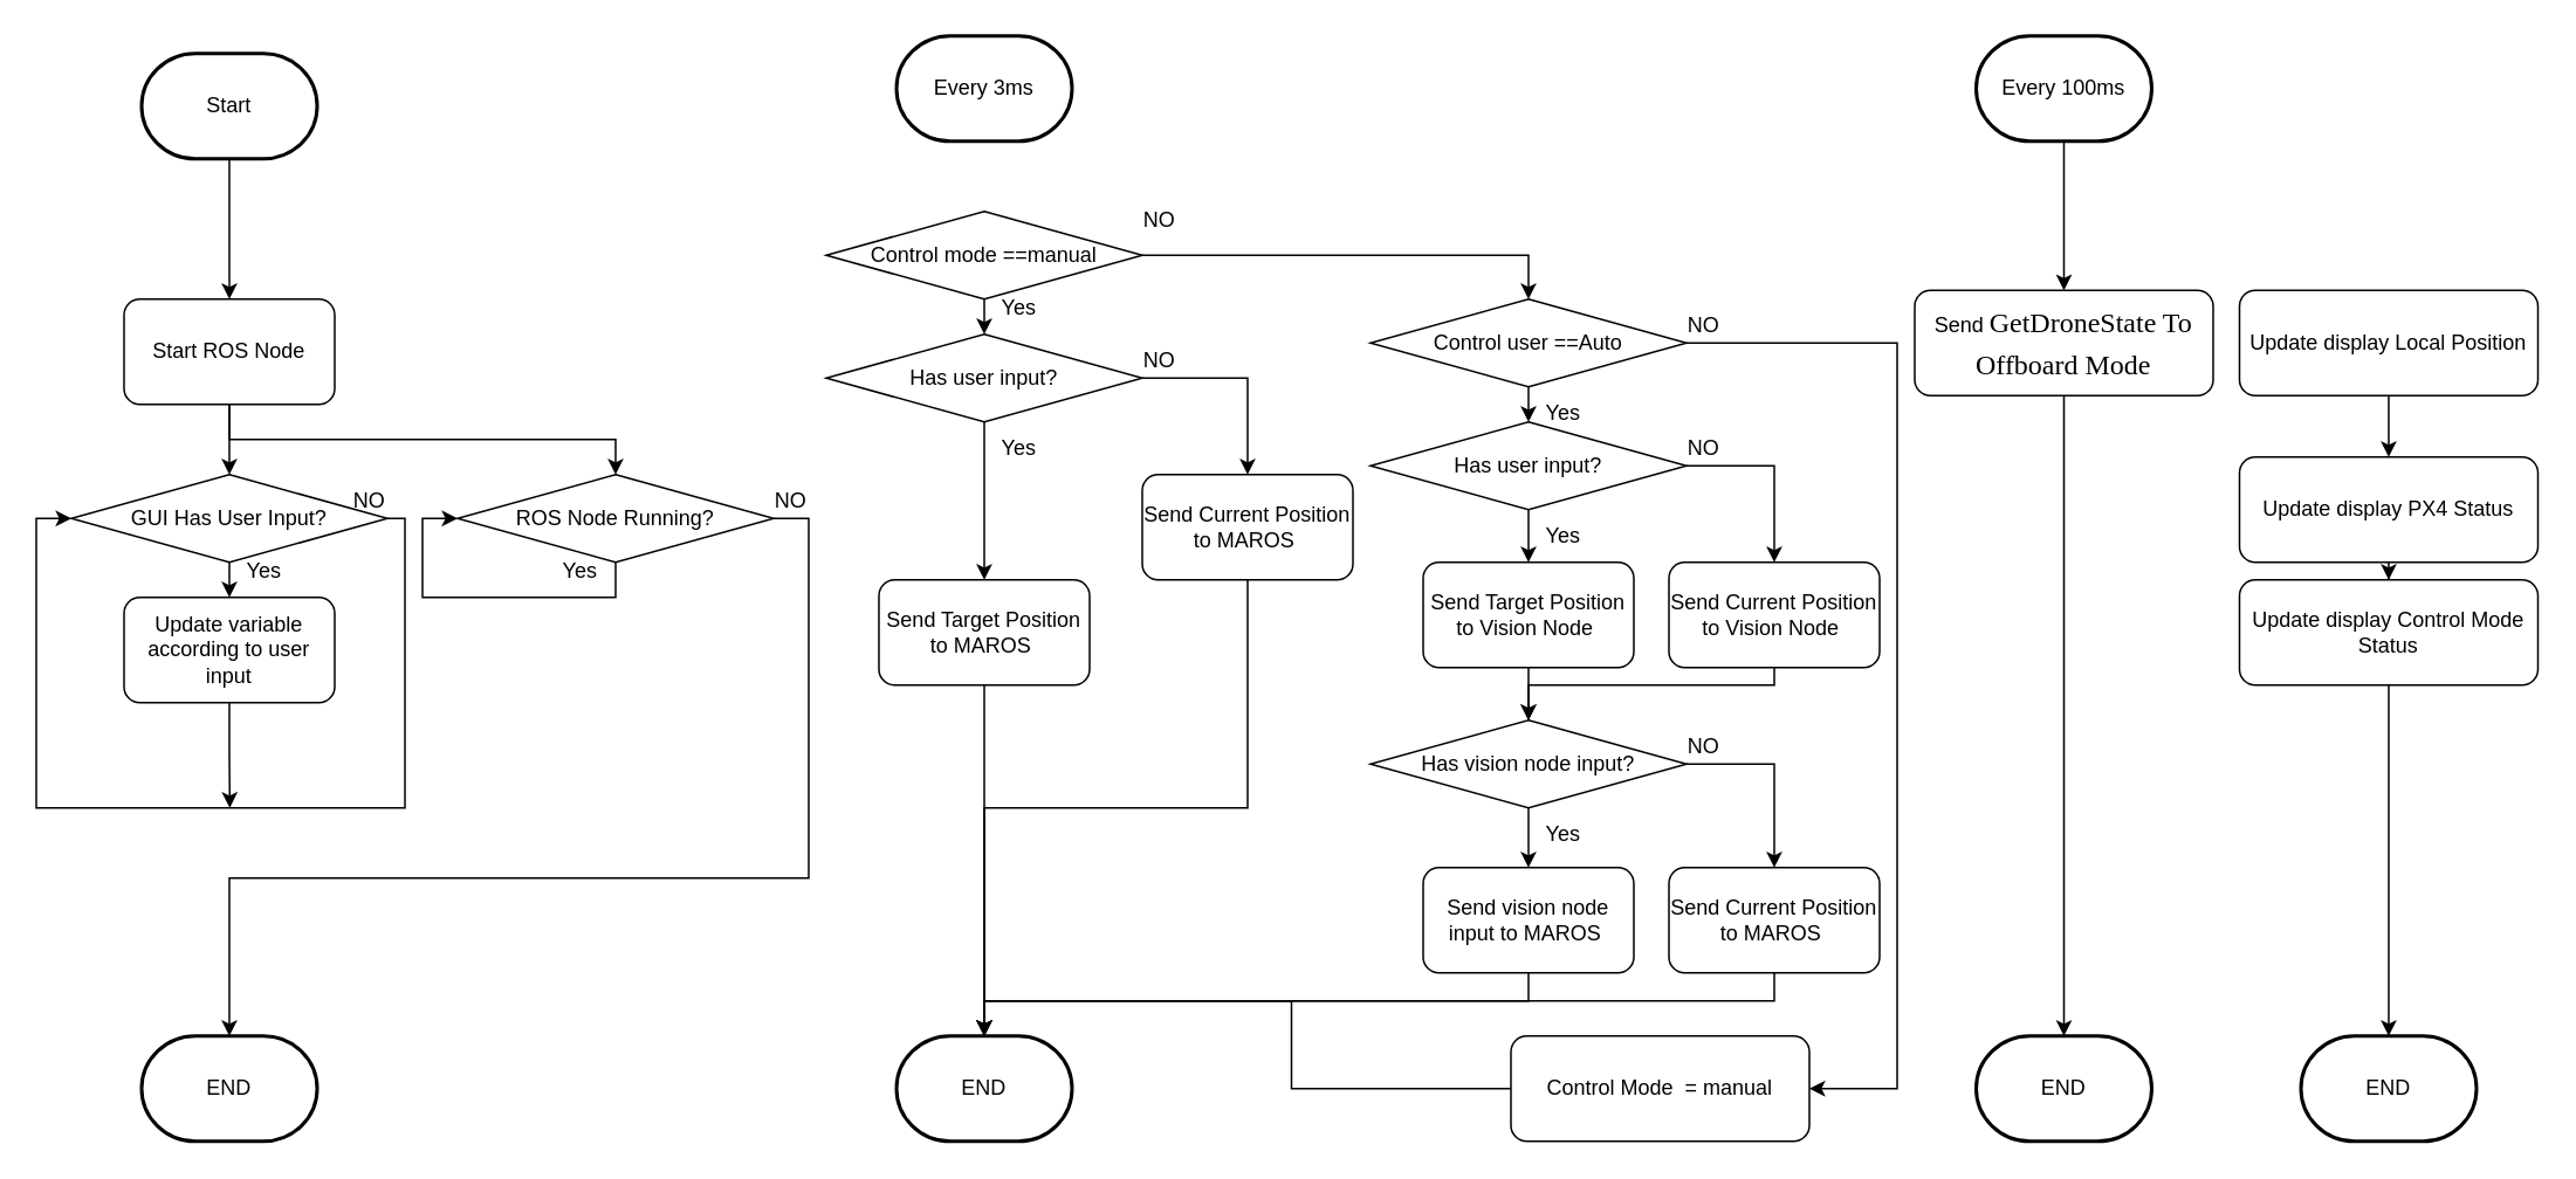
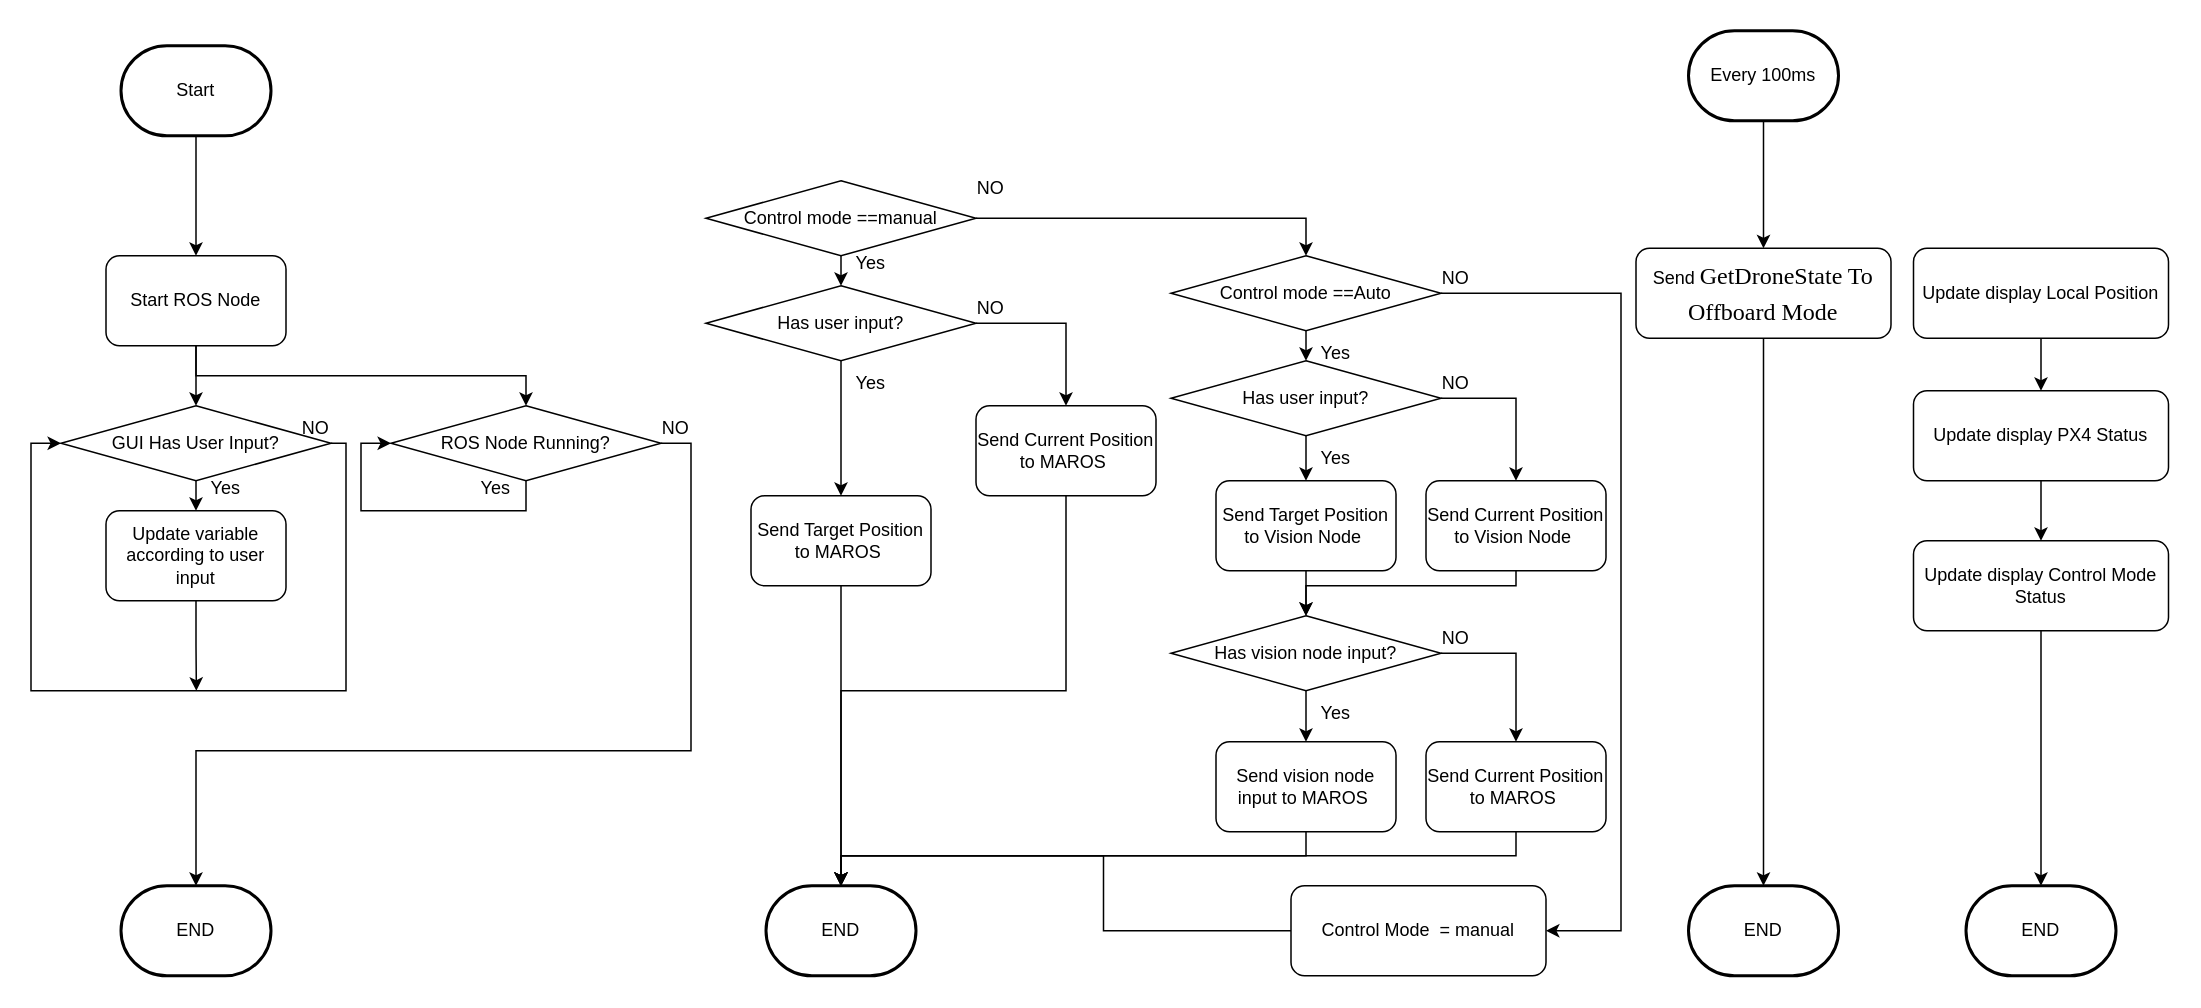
- <mxCell id="2" value="Every 3ms" style="strokeWidth=2;html=1;shape=mxgraph.flowchart.terminator;whiteSpace=wrap;" vertex="1" parent="1"><mxGeometry x="510" y="20" width="100" height="60" as="geometry" /></mxCell>
- <mxCell id="15" value="Control user ==Auto" style="rhombus;whiteSpace=wrap;html=1;" vertex="1" parent="1"><mxGeometry x="780" y="170" width="180" height="50" as="geometry" /></mxCell>
+ <mxCell id="15" value="Control mode ==Auto" style="rhombus;whiteSpace=wrap;html=1;" vertex="1" parent="1"><mxGeometry x="780" y="170" width="180" height="50" as="geometry" /></mxCell>
- <mxCell id="41" value="Update display Control Mode Status" style="rounded=1;whiteSpace=wrap;html=1;" vertex="1" parent="1"><mxGeometry x="1275" y="330" width="170" height="60" as="geometry" /></mxCell>
+ <mxCell id="41" value="Update display Control Mode Status" style="rounded=1;whiteSpace=wrap;html=1;" vertex="1" parent="1"><mxGeometry x="1275" y="360" width="170" height="60" as="geometry" /></mxCell>
